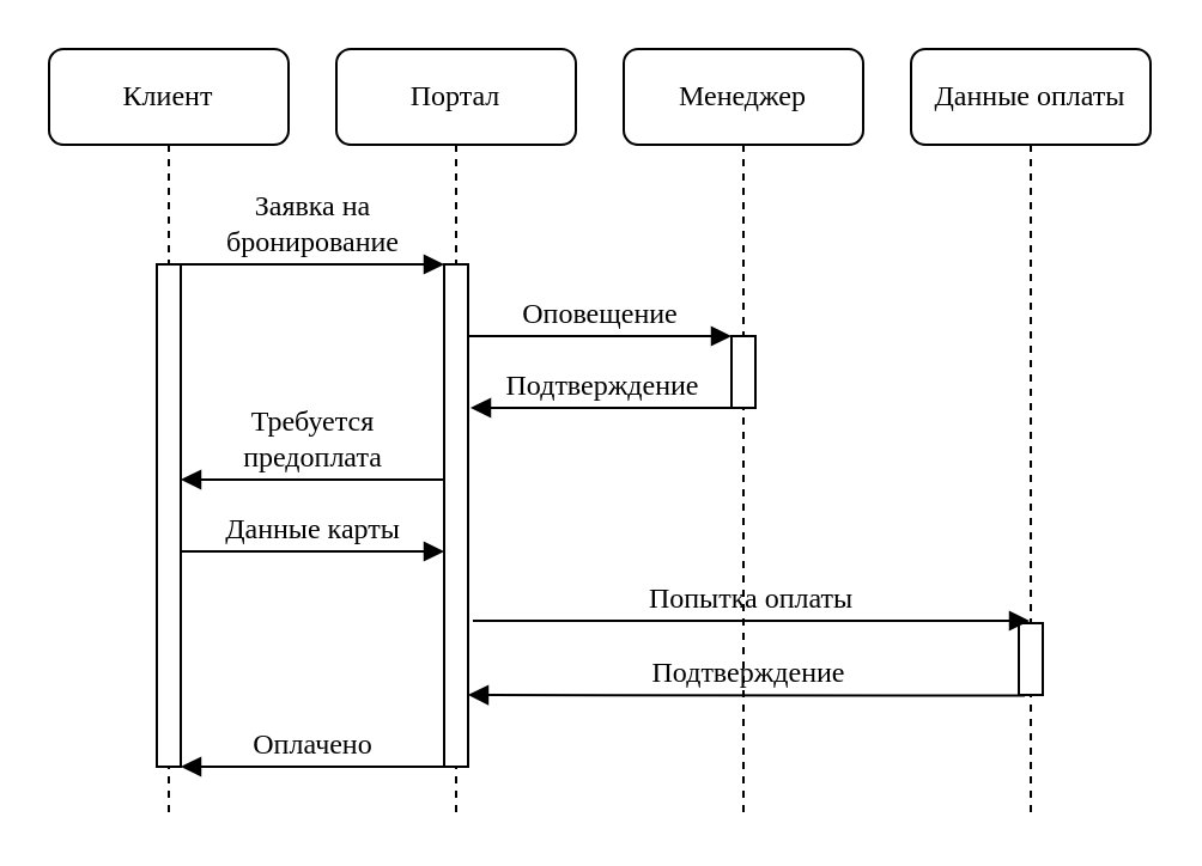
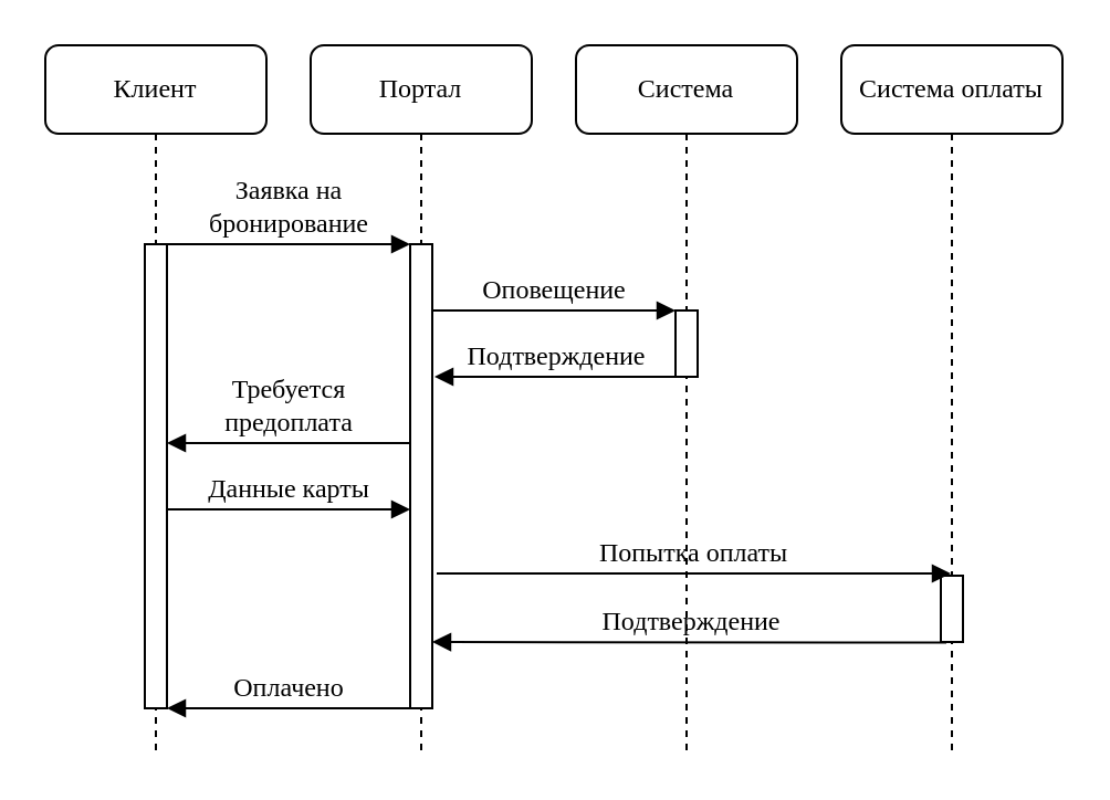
- <mxCell id="4" value="Менеджер" style="shape=umlLifeline;perimeter=lifelinePerimeter;whiteSpace=wrap;html=1;container=1;collapsible=0;recursiveResize=0;outlineConnect=0;rounded=1;shadow=0;comic=0;labelBackgroundColor=none;strokeWidth=1;fontFamily=Verdana;fontSize=12;align=center;" parent="1" vertex="1"><mxGeometry x="260" y="20" width="100" height="320" as="geometry" /></mxCell>
+ <mxCell id="4" value="Система" style="shape=umlLifeline;perimeter=lifelinePerimeter;whiteSpace=wrap;html=1;container=1;collapsible=0;recursiveResize=0;outlineConnect=0;rounded=1;shadow=0;comic=0;labelBackgroundColor=none;strokeWidth=1;fontFamily=Verdana;fontSize=12;align=center;" parent="1" vertex="1"><mxGeometry x="260" y="20" width="100" height="320" as="geometry" /></mxCell>
- <mxCell id="10" value="Данные оплаты" style="shape=umlLifeline;perimeter=lifelinePerimeter;whiteSpace=wrap;html=1;container=1;collapsible=0;recursiveResize=0;outlineConnect=0;rounded=1;shadow=0;comic=0;labelBackgroundColor=none;strokeWidth=1;fontFamily=Verdana;fontSize=12;align=center;" vertex="1" parent="1"><mxGeometry x="380" y="20" width="100" height="320" as="geometry" /></mxCell>
+ <mxCell id="10" value="Система оплаты" style="shape=umlLifeline;perimeter=lifelinePerimeter;whiteSpace=wrap;html=1;container=1;collapsible=0;recursiveResize=0;outlineConnect=0;rounded=1;shadow=0;comic=0;labelBackgroundColor=none;strokeWidth=1;fontFamily=Verdana;fontSize=12;align=center;" vertex="1" parent="1"><mxGeometry x="380" y="20" width="100" height="320" as="geometry" /></mxCell>
